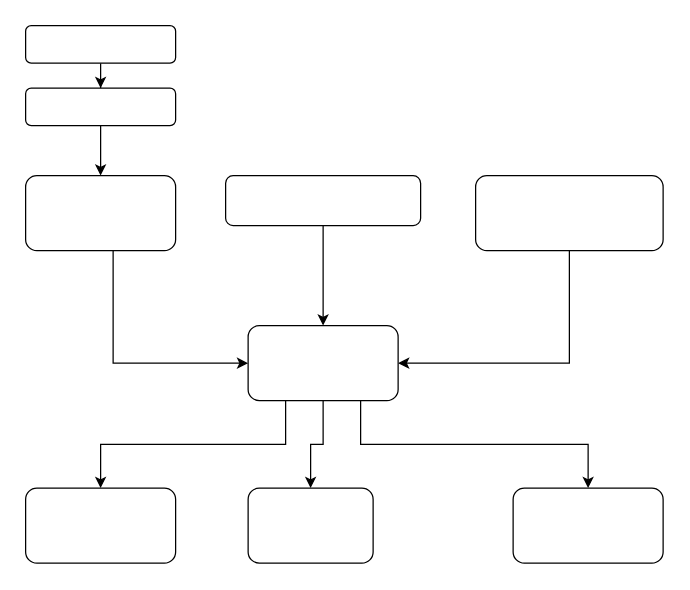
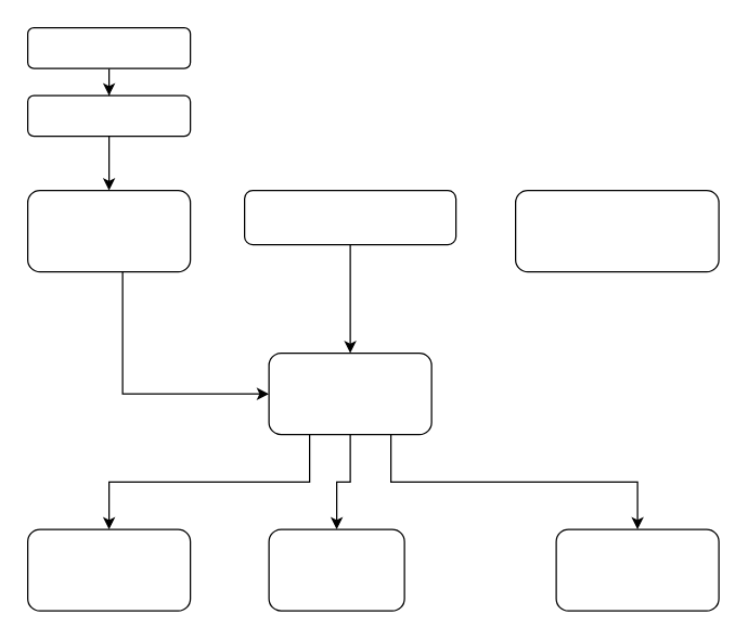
- <mxCell id="6" style="edgeStyle=orthogonalEdgeStyle;rounded=0;orthogonalLoop=1;jettySize=auto;html=1;entryX=1;entryY=0.5;entryDx=0;entryDy=0;fontColor=#FFFFFF;exitX=0.5;exitY=1;exitDx=0;exitDy=0;labelBackgroundColor=none;" parent="1" source="7" target="11" edge="1"><mxGeometry relative="1" as="geometry" /></mxCell>
